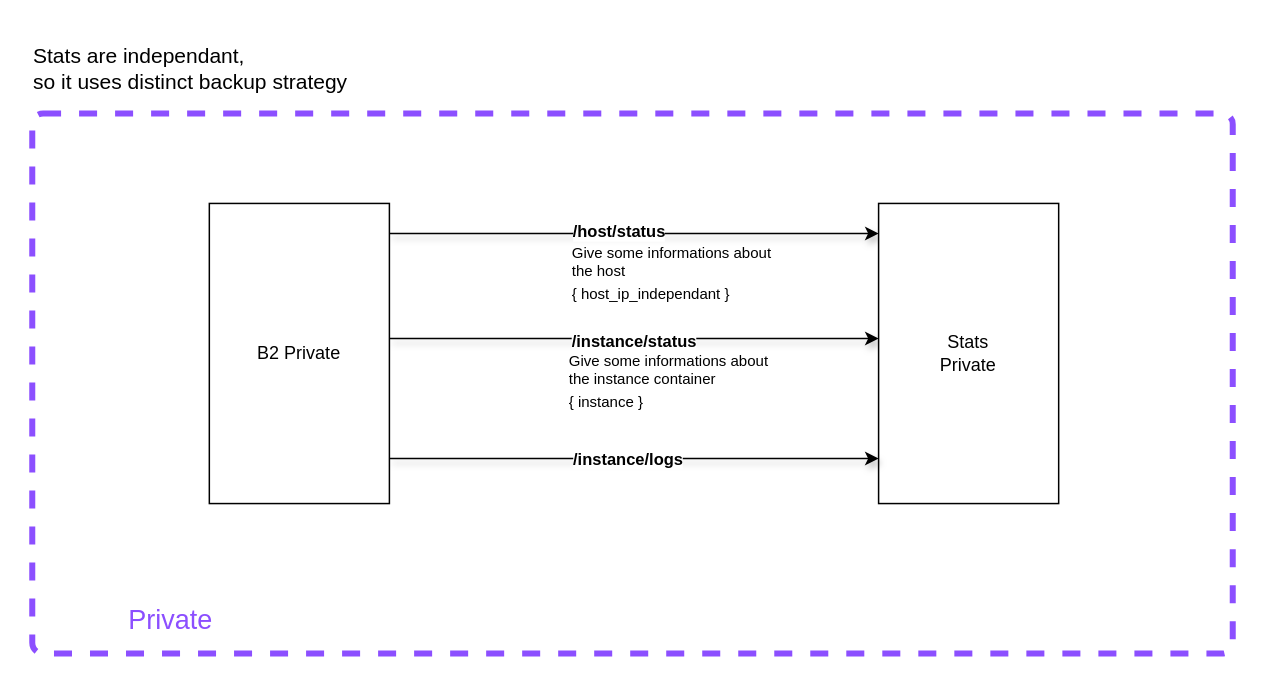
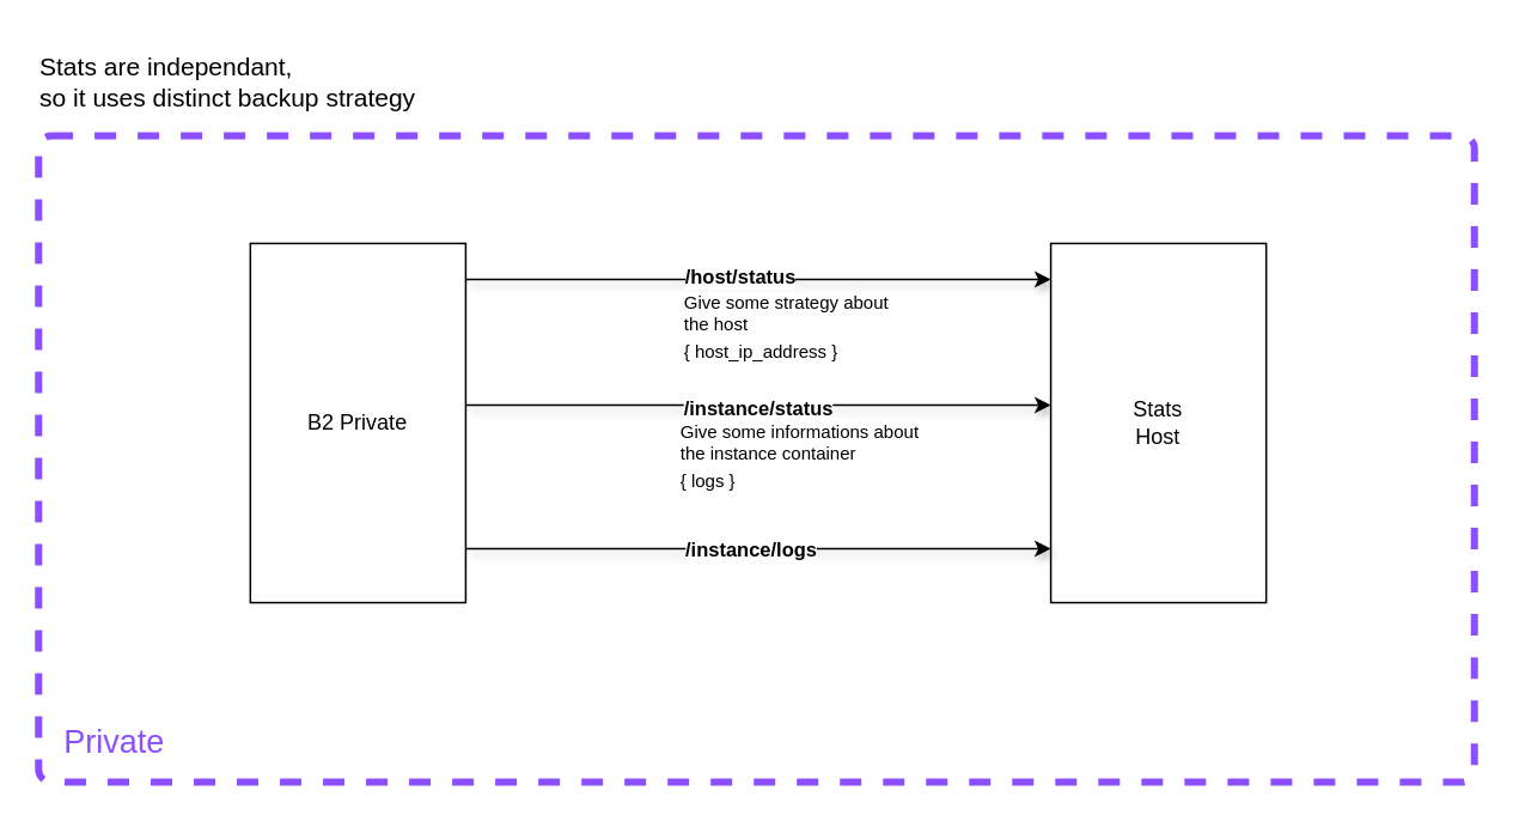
- <mxCell id="14" value="&lt;font style=&quot;font-size: 10px;&quot;&gt;Give some informations about &lt;br&gt;the host&lt;/font&gt;" style="text;html=1;align=left;verticalAlign=middle;resizable=0;points=[];autosize=1;strokeColor=none;fillColor=none;fontSize=10;" vertex="1" parent="1"><mxGeometry x="379" y="154" width="160" height="40" as="geometry" /></mxCell>
+ <mxCell id="14" value="&lt;font style=&quot;font-size: 10px;&quot;&gt;Give some strategy about &lt;br&gt;the host&lt;/font&gt;" style="text;html=1;align=left;verticalAlign=middle;resizable=0;points=[];autosize=1;strokeColor=none;fillColor=none;fontSize=10;" vertex="1" parent="1"><mxGeometry x="379" y="154" width="160" height="40" as="geometry" /></mxCell>
- <mxCell id="13" value="&lt;font style=&quot;font-size: 10px;&quot;&gt;{ host_ip_independant }&lt;/font&gt;" style="text;html=1;align=left;verticalAlign=middle;resizable=0;points=[];autosize=1;strokeColor=none;fillColor=none;fontSize=10;" vertex="1" parent="1"><mxGeometry x="379" y="180" width="110" height="30" as="geometry" /></mxCell>
+ <mxCell id="13" value="&lt;font style=&quot;font-size: 10px;&quot;&gt;{ host_ip_address }&lt;/font&gt;" style="text;html=1;align=left;verticalAlign=middle;resizable=0;points=[];autosize=1;strokeColor=none;fillColor=none;fontSize=10;" vertex="1" parent="1"><mxGeometry x="379" y="180" width="110" height="30" as="geometry" /></mxCell>
- <mxCell id="9" value="Stats&lt;br&gt;Private" style="whiteSpace=wrap;html=1;" vertex="1" parent="1"><mxGeometry x="585" y="135" width="120" height="200" as="geometry" /></mxCell>
+ <mxCell id="9" value="Stats&lt;br&gt;Host" style="whiteSpace=wrap;html=1;" vertex="1" parent="1"><mxGeometry x="585" y="135" width="120" height="200" as="geometry" /></mxCell>
- <mxCell id="15" value="&lt;font style=&quot;font-size: 10px;&quot;&gt;{ instance }&lt;/font&gt;" style="text;html=1;align=left;verticalAlign=middle;resizable=0;points=[];autosize=1;strokeColor=none;fillColor=none;fontSize=10;" vertex="1" parent="1"><mxGeometry x="377" y="252" width="70" height="30" as="geometry" /></mxCell>
+ <mxCell id="15" value="&lt;font style=&quot;font-size: 10px;&quot;&gt;{ logs }&lt;/font&gt;" style="text;html=1;align=left;verticalAlign=middle;resizable=0;points=[];autosize=1;strokeColor=none;fillColor=none;fontSize=10;" vertex="1" parent="1"><mxGeometry x="377" y="252" width="70" height="30" as="geometry" /></mxCell>
- <mxCell id="10" value="&lt;font color=&quot;#8c4fff&quot; style=&quot;font-size: 18px;&quot;&gt;Private&lt;/font&gt;" style="text;html=1;align=center;verticalAlign=middle;resizable=0;points=[];autosize=1;strokeColor=none;fillColor=none;textShadow=0;" vertex="1" parent="1"><mxGeometry x="73" y="393" width="80" height="40" as="geometry" /></mxCell>
+ <mxCell id="10" value="&lt;font color=&quot;#8c4fff&quot; style=&quot;font-size: 18px;&quot;&gt;Private&lt;/font&gt;" style="text;html=1;align=center;verticalAlign=middle;resizable=0;points=[];autosize=1;strokeColor=none;fillColor=none;textShadow=0;" vertex="1" parent="1"><mxGeometry x="23" y="393" width="80" height="40" as="geometry" /></mxCell>
